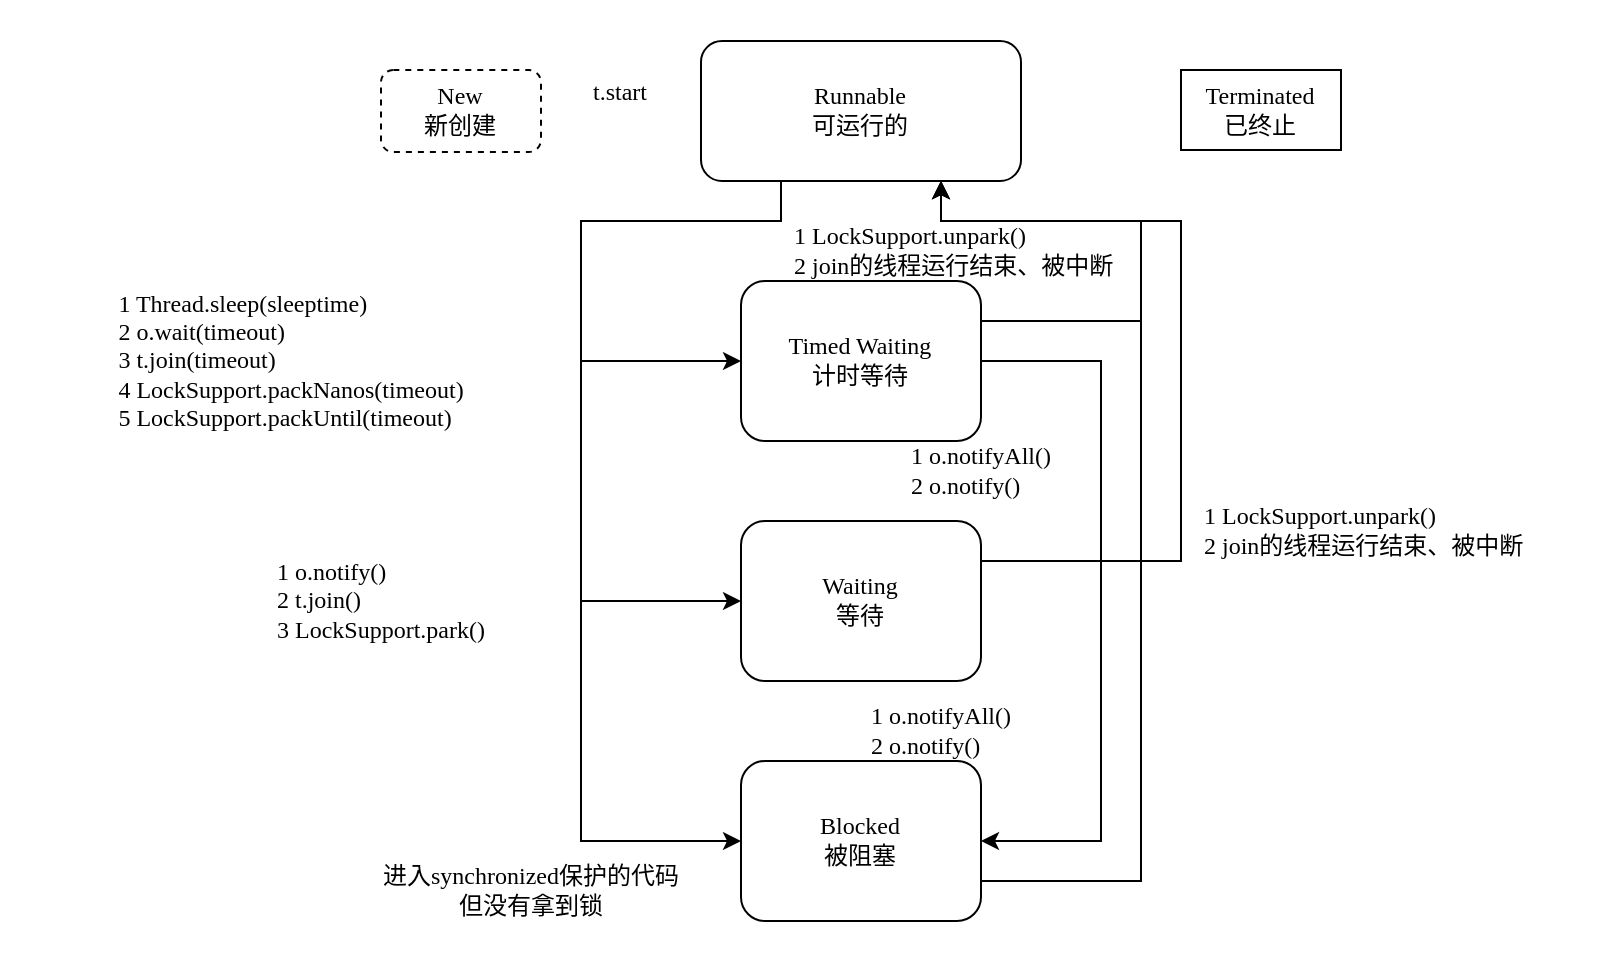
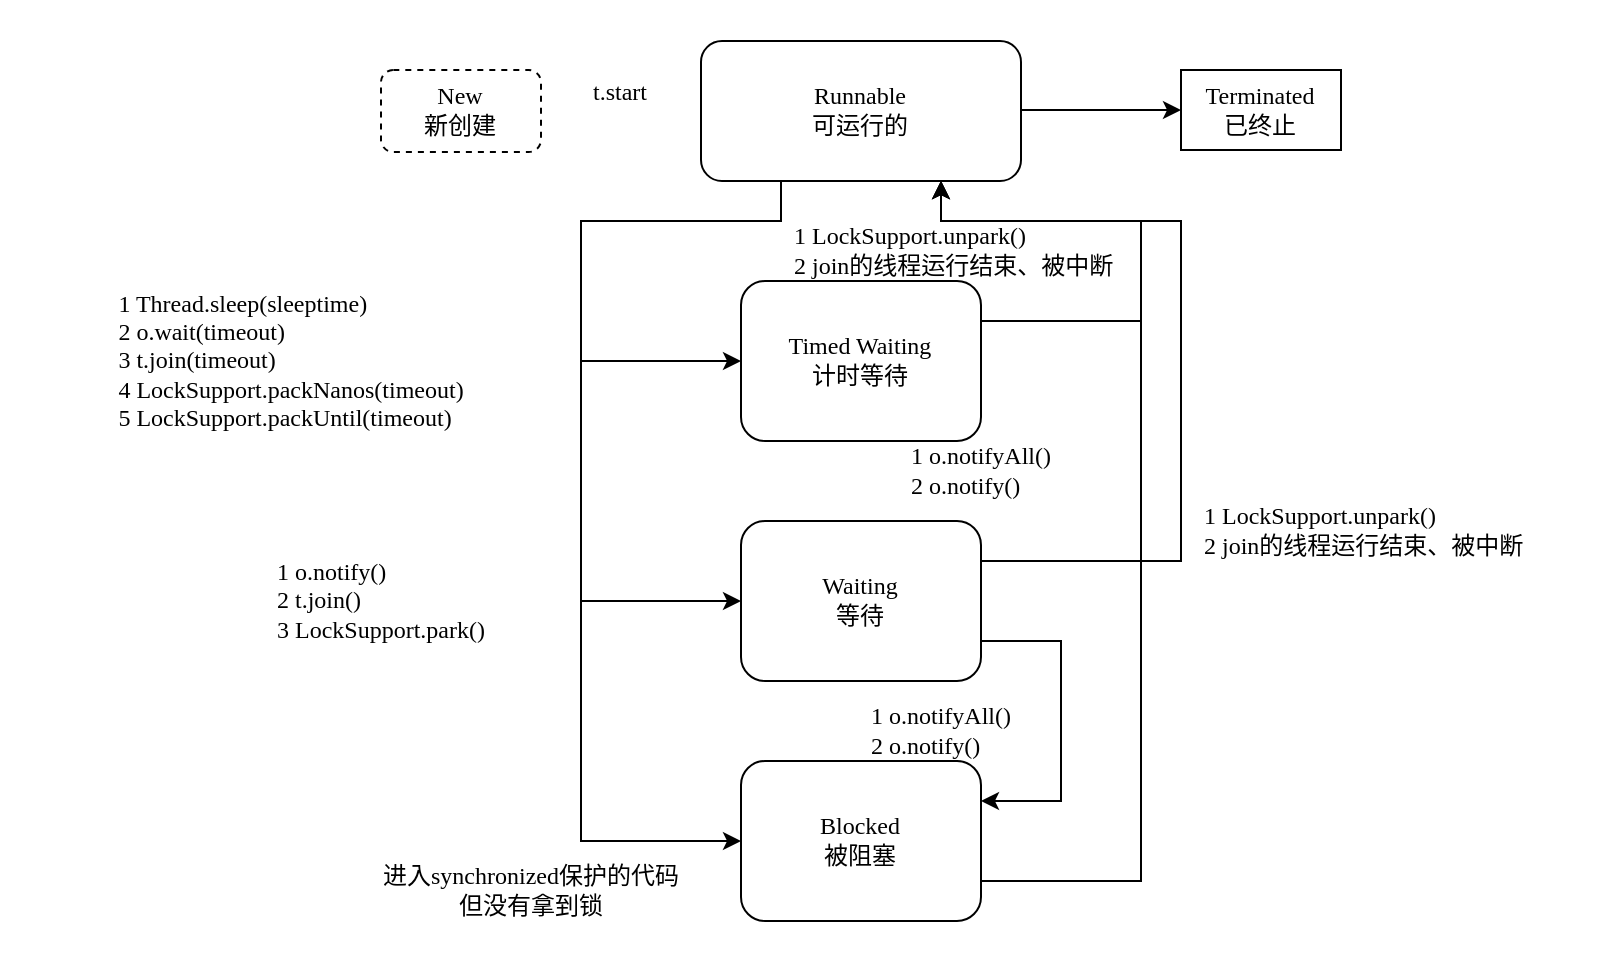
+ <mxCell id="3" style="edgeStyle=orthogonalEdgeStyle;rounded=0;orthogonalLoop=1;jettySize=auto;html=1;entryX=0;entryY=0.5;entryDx=0;entryDy=0;" parent="1" source="7" target="8" edge="1"><mxGeometry relative="1" as="geometry"><Array as="points"><mxPoint x="530" y="55" /></Array></mxGeometry></mxCell>
- <mxCell id="10" style="edgeStyle=orthogonalEdgeStyle;rounded=0;orthogonalLoop=1;jettySize=auto;html=1;entryX=1;entryY=0.5;entryDx=0;entryDy=0;" parent="1" source="11" target="16" edge="1"><mxGeometry relative="1" as="geometry"><Array as="points"><mxPoint x="550" y="180" /><mxPoint x="550" y="420" /></Array></mxGeometry></mxCell>
+ <mxCell id="12" style="edgeStyle=orthogonalEdgeStyle;rounded=0;orthogonalLoop=1;jettySize=auto;html=1;entryX=1;entryY=0.25;entryDx=0;entryDy=0;" parent="1" source="14" target="16" edge="1"><mxGeometry relative="1" as="geometry"><Array as="points"><mxPoint x="530" y="320" /><mxPoint x="530" y="400" /></Array></mxGeometry></mxCell>
